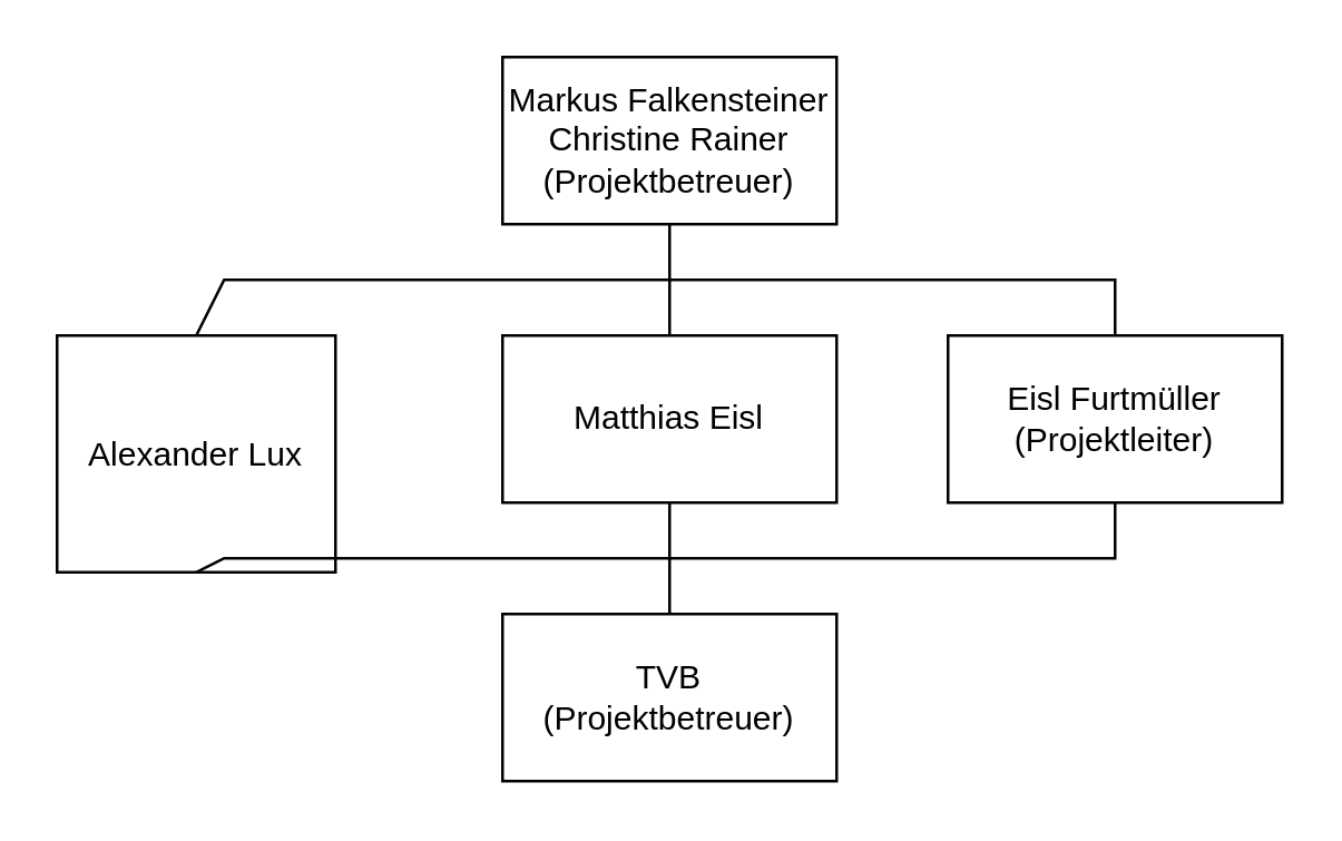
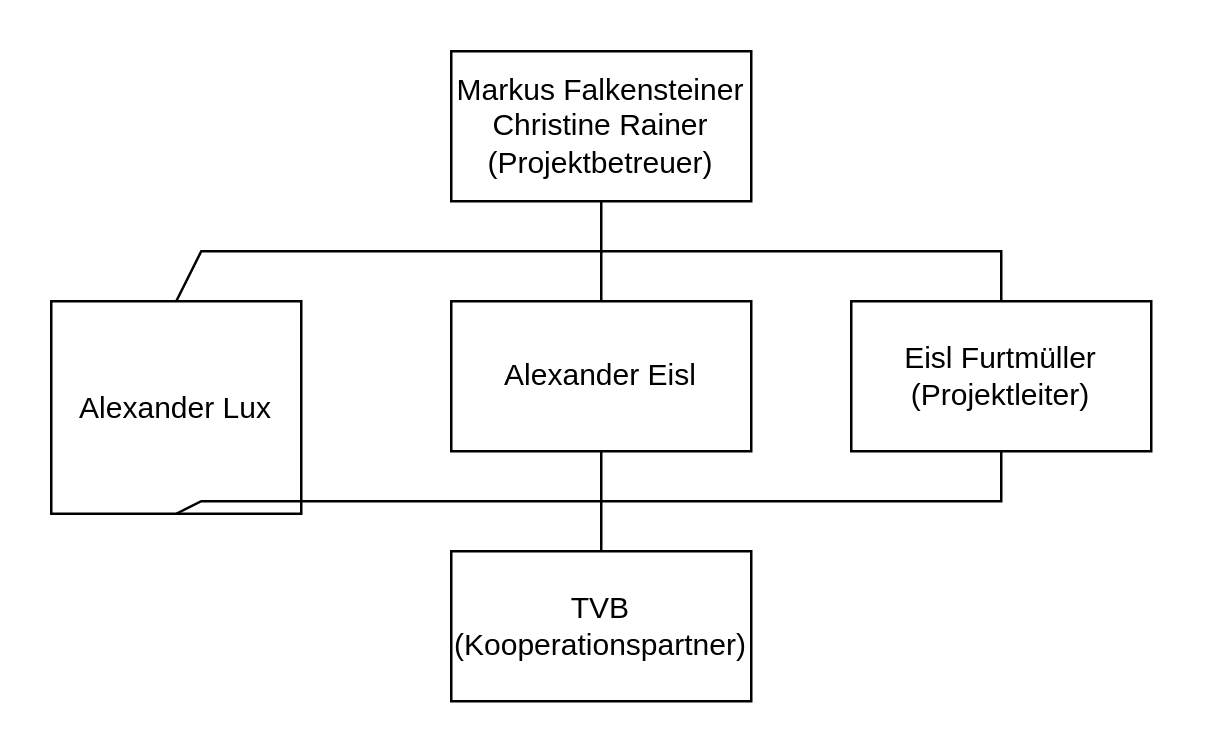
- <mxCell id="3" value="Matthias Eisl" style="rounded=0;whiteSpace=wrap;html=1;" vertex="1" parent="1"><mxGeometry x="180" y="120" width="120" height="60" as="geometry" /></mxCell>
+ <mxCell id="3" value="Alexander Eisl" style="rounded=0;whiteSpace=wrap;html=1;" vertex="1" parent="1"><mxGeometry x="180" y="120" width="120" height="60" as="geometry" /></mxCell>
- <mxCell id="6" value="TVB&lt;br&gt;(Projektbetreuer)" style="rounded=0;whiteSpace=wrap;html=1;" vertex="1" parent="1"><mxGeometry x="180" y="220" width="120" height="60" as="geometry" /></mxCell>
+ <mxCell id="6" value="TVB&lt;br&gt;(Kooperationspartner)" style="rounded=0;whiteSpace=wrap;html=1;" vertex="1" parent="1"><mxGeometry x="180" y="220" width="120" height="60" as="geometry" /></mxCell>
